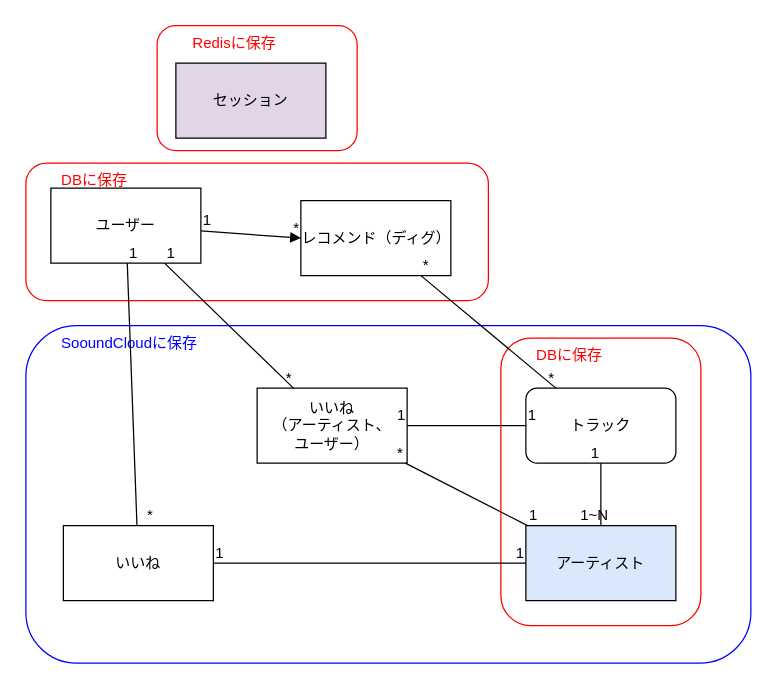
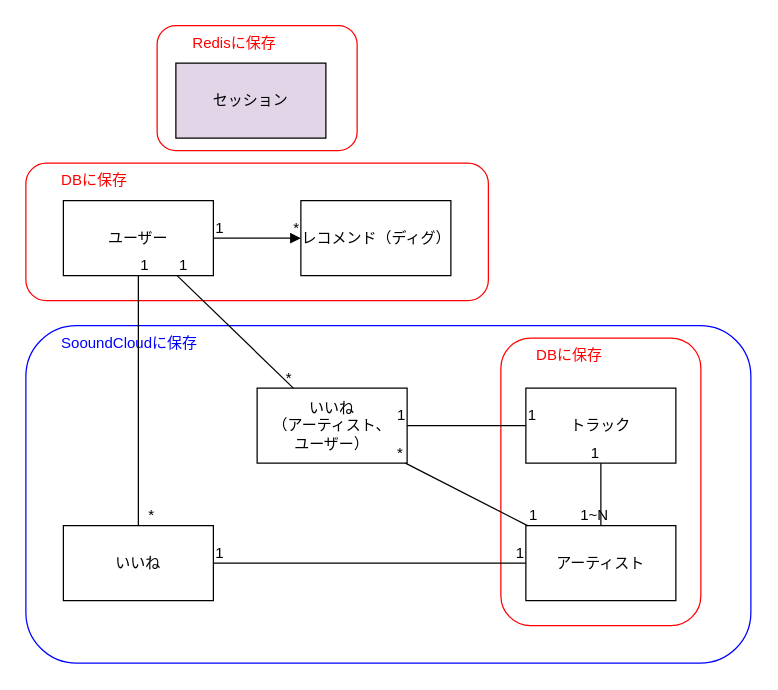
- <mxCell id="5" value="ユーザー" style="rounded=0;whiteSpace=wrap;html=1;" parent="1" vertex="1"><mxGeometry x="40" y="150" width="120" height="60" as="geometry" /></mxCell>
+ <mxCell id="5" value="ユーザー" style="rounded=0;whiteSpace=wrap;html=1;" parent="1" vertex="1"><mxGeometry x="50" y="160" width="120" height="60" as="geometry" /></mxCell>
- <mxCell id="21" value="" style="endArrow=none;html=1;rounded=0;" parent="1" source="9" target="8" edge="1"><mxGeometry relative="1" as="geometry"><mxPoint x="120" y="230" as="sourcePoint" /><mxPoint x="120" y="300" as="targetPoint" /></mxGeometry></mxCell>
- <mxCell id="22" value="*" style="resizable=0;html=1;whiteSpace=wrap;align=left;verticalAlign=bottom;" parent="21" connectable="0" vertex="1"><mxGeometry x="-1" relative="1" as="geometry" /></mxCell>
- <mxCell id="23" value="*" style="resizable=0;html=1;whiteSpace=wrap;align=right;verticalAlign=bottom;" parent="21" connectable="0" vertex="1"><mxGeometry x="1" relative="1" as="geometry" /></mxCell>
- <mxCell id="8" value="トラック" style="whiteSpace=wrap;html=1;rounded=1;" parent="1" vertex="1"><mxGeometry x="420" y="310" width="120" height="60" as="geometry" /></mxCell>
+ <mxCell id="8" value="トラック" style="rounded=0;whiteSpace=wrap;html=1;" parent="1" vertex="1"><mxGeometry x="420" y="310" width="120" height="60" as="geometry" /></mxCell>
- <mxCell id="7" value="アーティスト" style="rounded=0;whiteSpace=wrap;html=1;fillColor=#dae8fc;" parent="1" vertex="1"><mxGeometry x="420" y="420" width="120" height="60" as="geometry" /></mxCell>
+ <mxCell id="7" value="アーティスト" style="rounded=0;whiteSpace=wrap;html=1;" parent="1" vertex="1"><mxGeometry x="420" y="420" width="120" height="60" as="geometry" /></mxCell>
